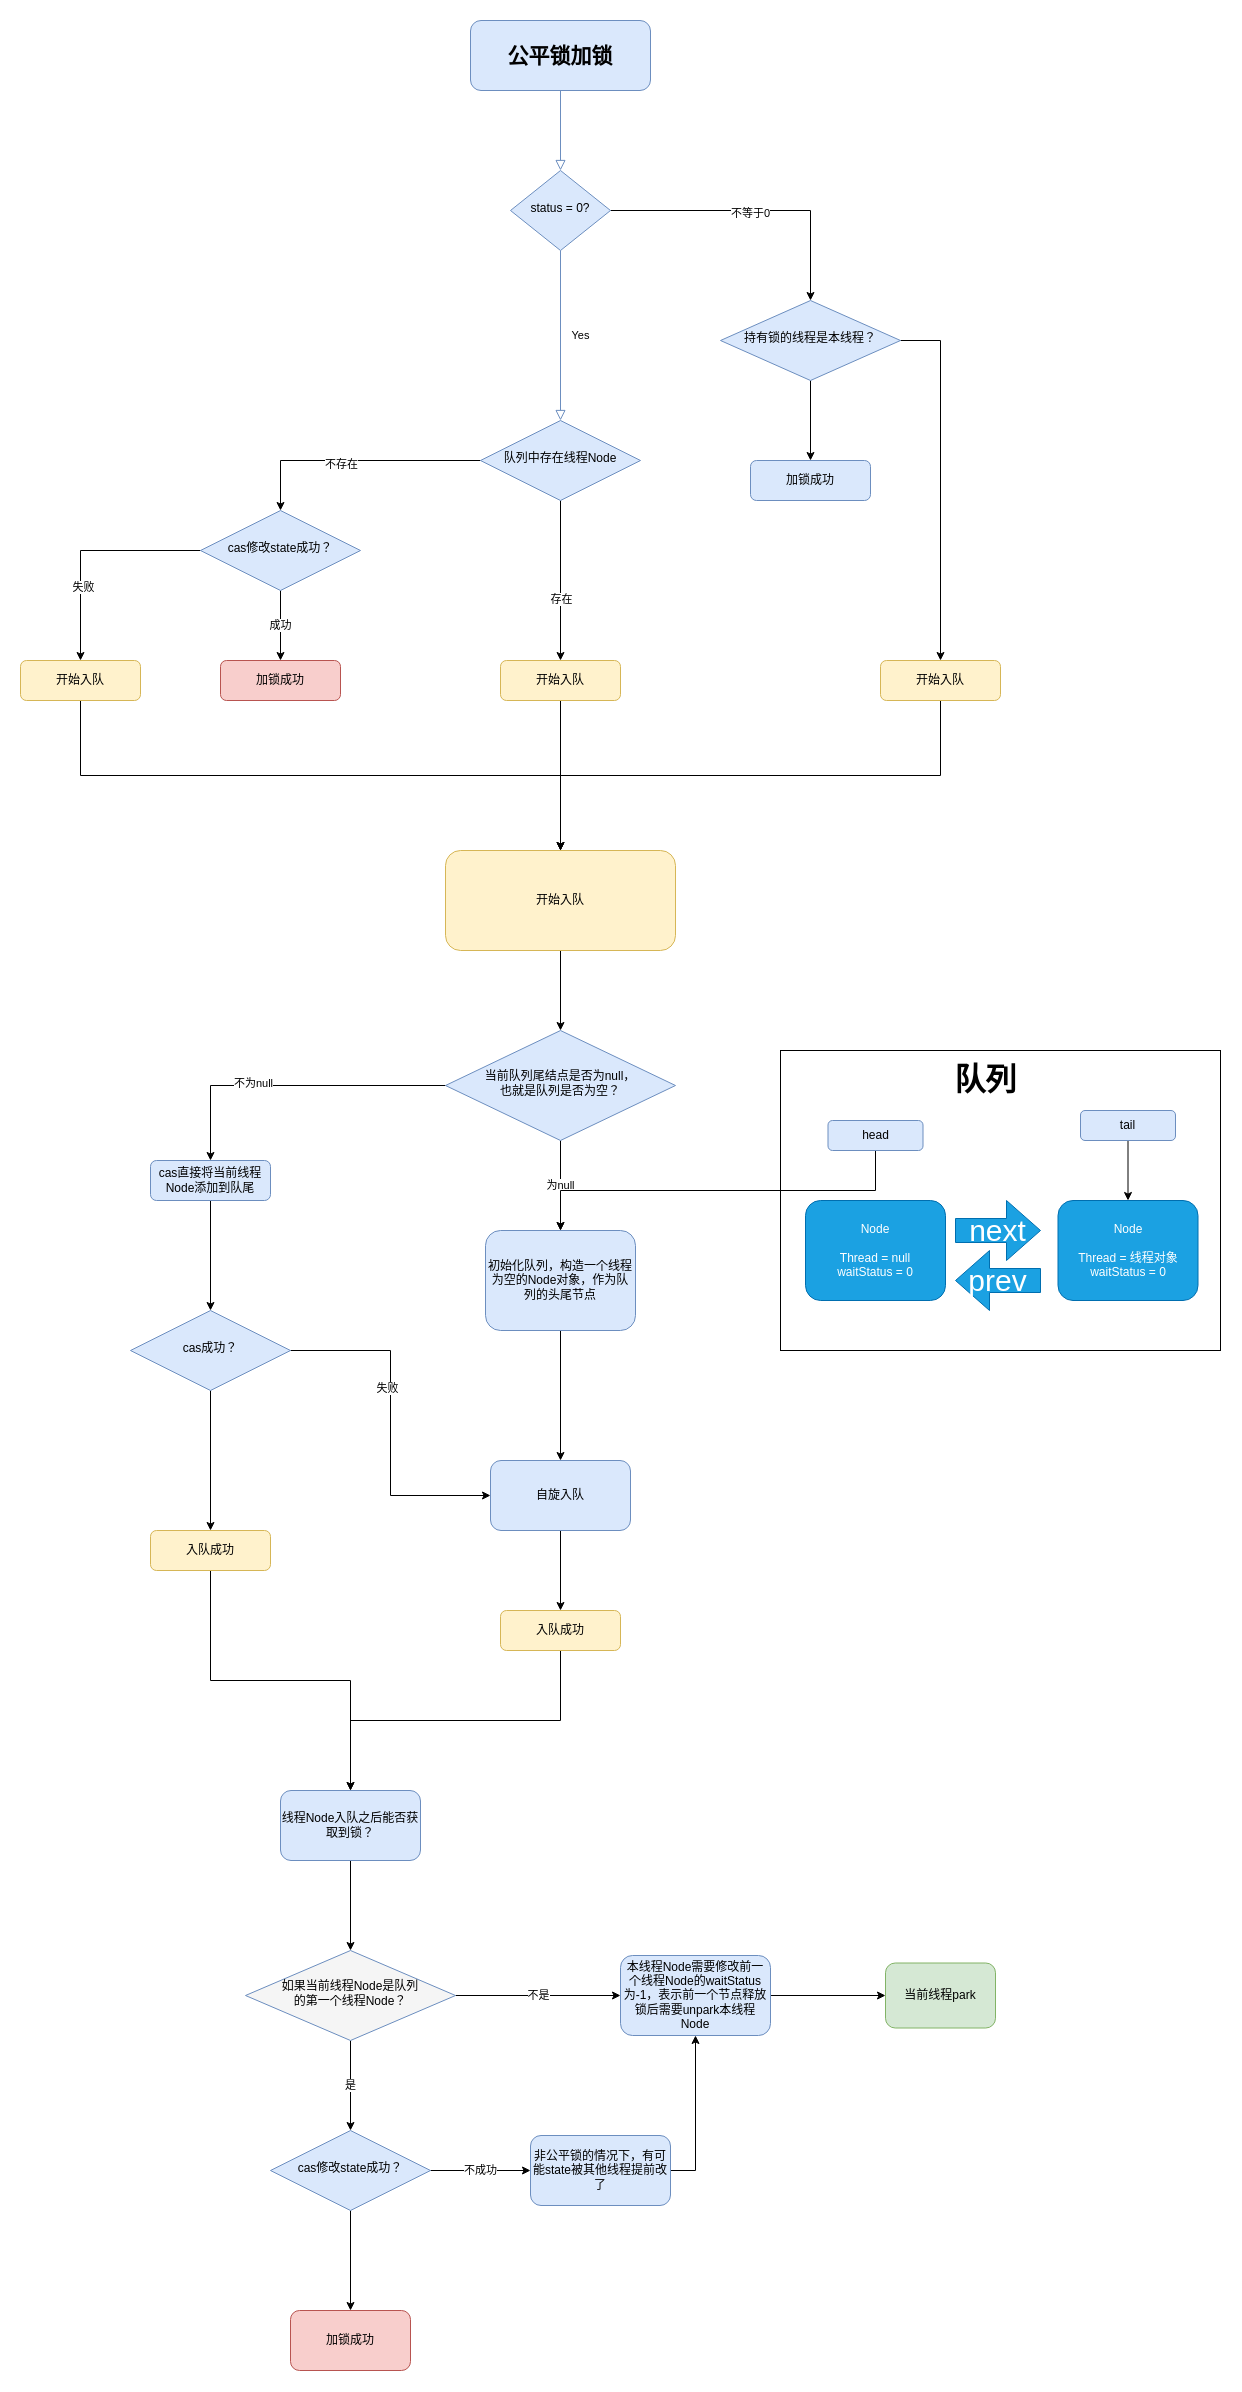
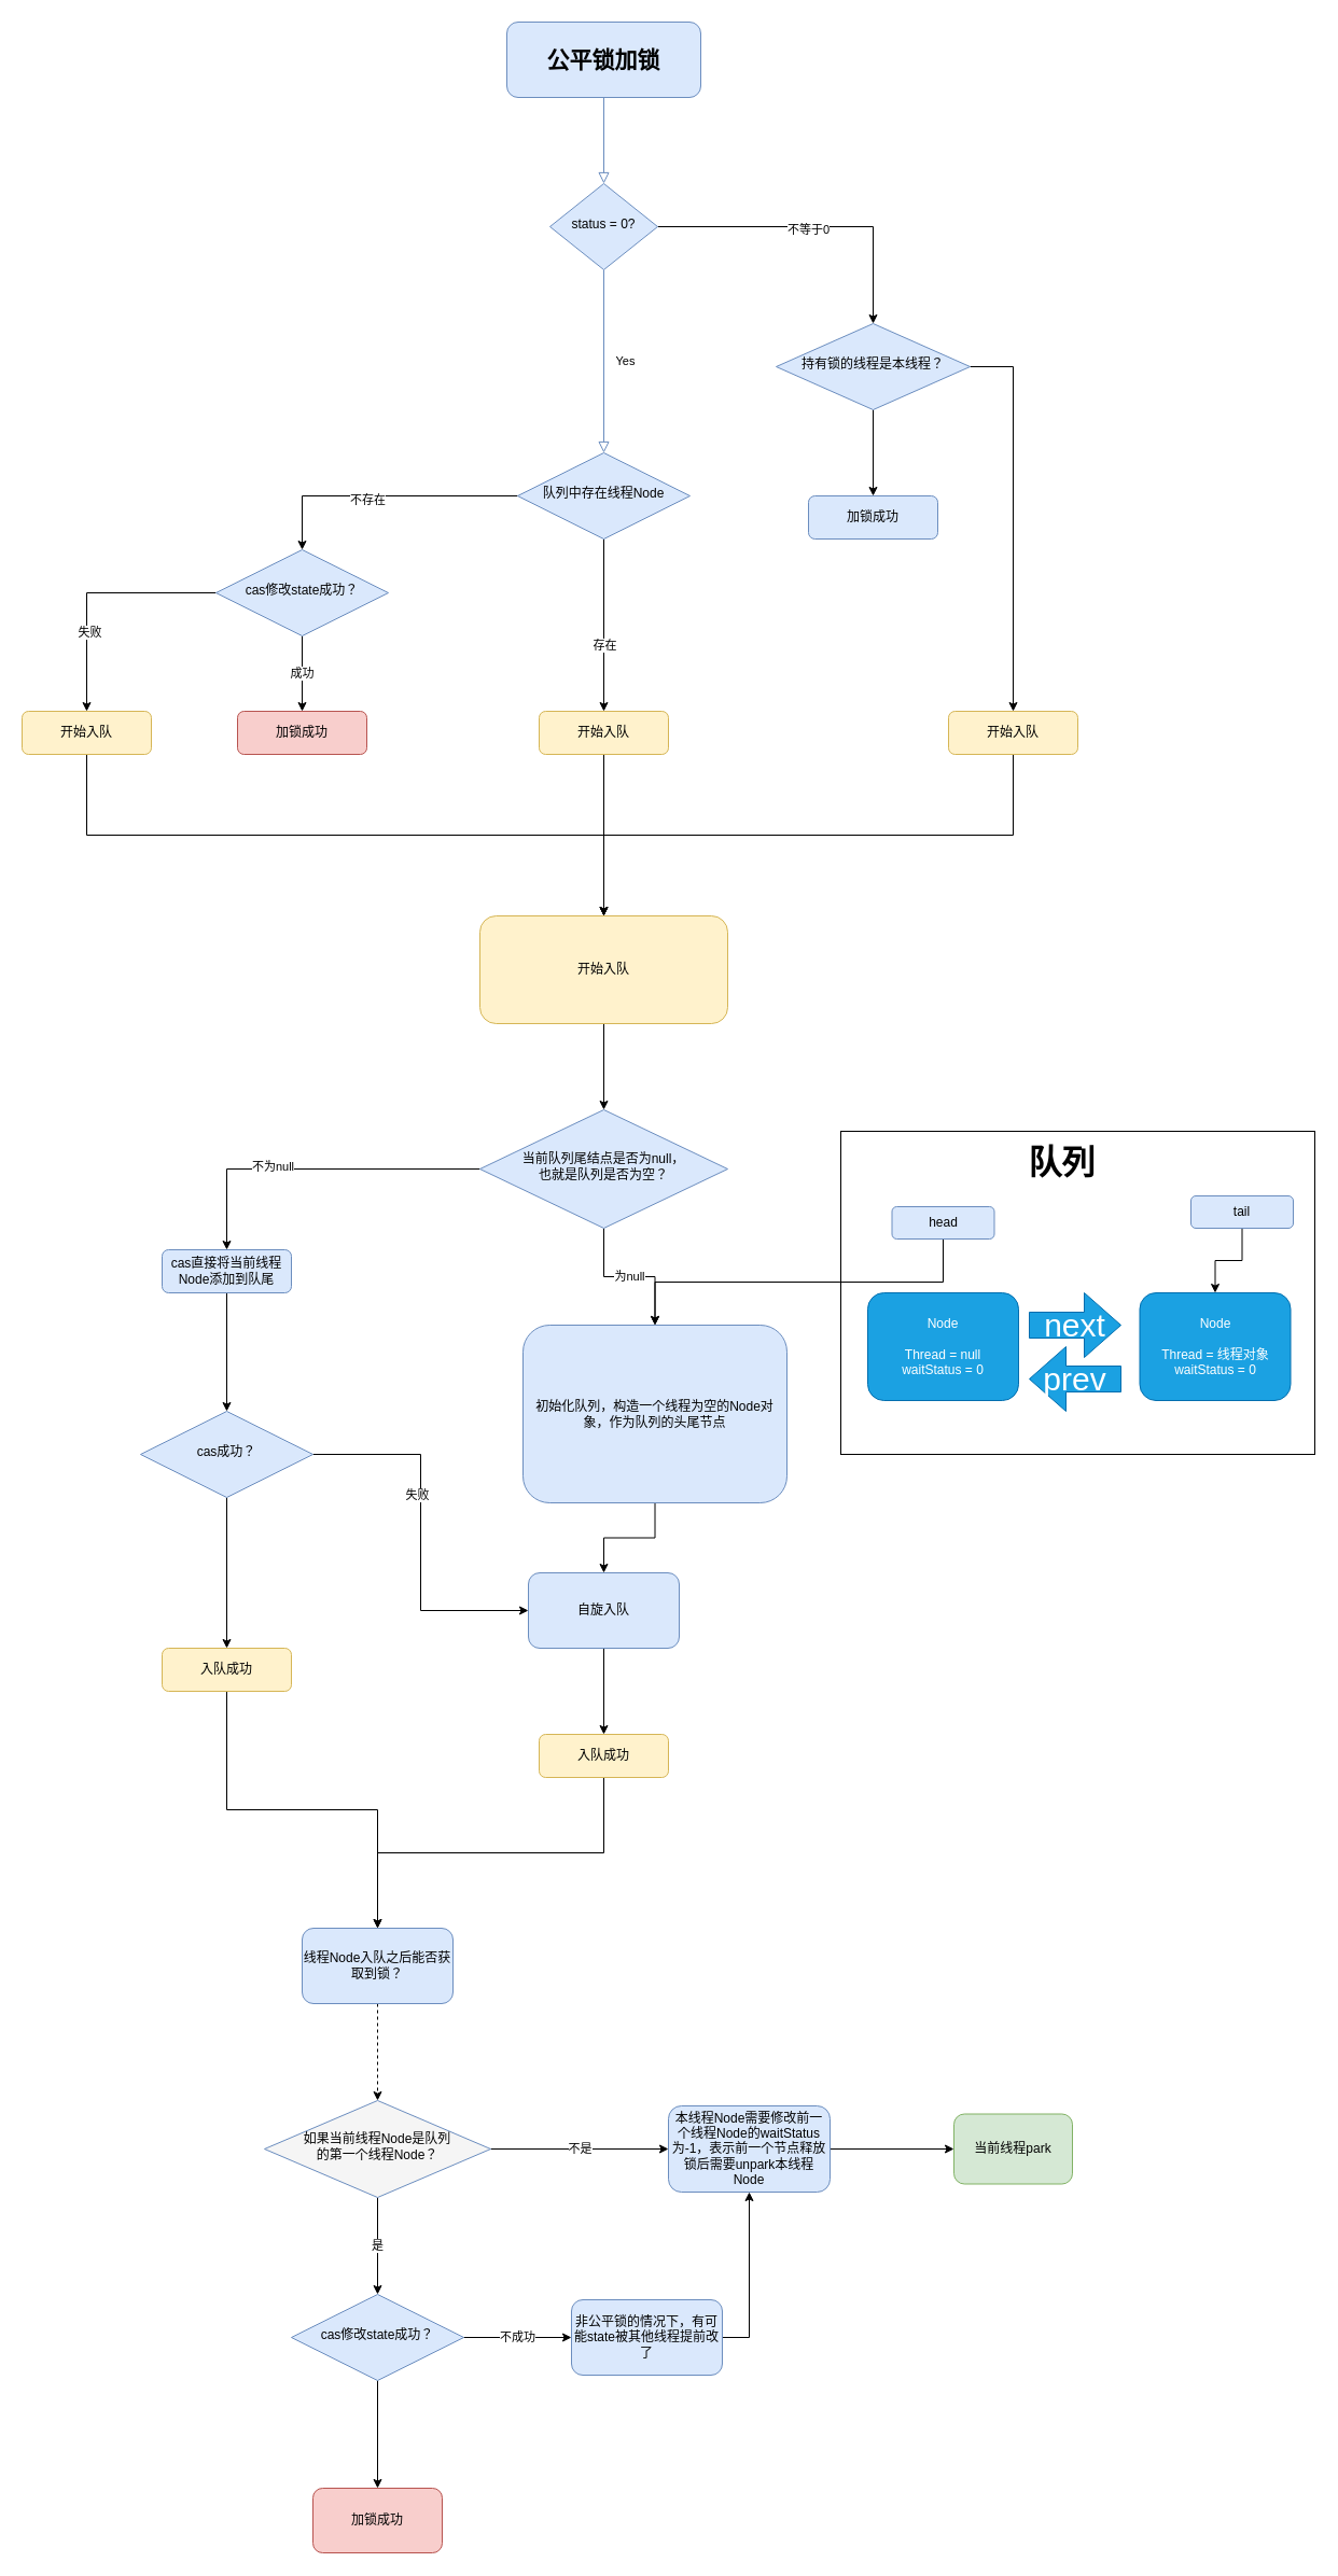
- <mxCell id="67" value="tail" style="rounded=1;whiteSpace=wrap;html=1;fontSize=12;glass=0;strokeWidth=1;shadow=0;fillColor=#dae8fc;strokeColor=#6c8ebf;" vertex="1" parent="1"><mxGeometry x="1080" y="1110" width="95" height="30" as="geometry" /></mxCell>
+ <mxCell id="67" value="tail" style="rounded=1;whiteSpace=wrap;html=1;fontSize=12;glass=0;strokeWidth=1;shadow=0;fillColor=#dae8fc;strokeColor=#6c8ebf;" vertex="1" parent="1"><mxGeometry x="1105" y="1110" width="95" height="30" as="geometry" /></mxCell>
- <mxCell id="42" value="初始化队列，构造一个线程为空的Node对象，作为队列的头尾节点" style="rounded=1;whiteSpace=wrap;html=1;fontSize=12;glass=0;strokeWidth=1;shadow=0;fillColor=#dae8fc;strokeColor=#6c8ebf;" parent="1" vertex="1"><mxGeometry x="485" y="1230" width="150" height="100" as="geometry" /></mxCell>
+ <mxCell id="42" value="初始化队列，构造一个线程为空的Node对象，作为队列的头尾节点" style="rounded=1;whiteSpace=wrap;html=1;fontSize=12;glass=0;strokeWidth=1;shadow=0;fillColor=#dae8fc;strokeColor=#6c8ebf;" parent="1" vertex="1"><mxGeometry x="485" y="1230" width="245" height="165" as="geometry" /></mxCell>
- <mxCell id="49" style="edgeStyle=orthogonalEdgeStyle;rounded=0;orthogonalLoop=1;jettySize=auto;html=1;exitX=0.5;exitY=1;exitDx=0;exitDy=0;entryX=0.5;entryY=0;entryDx=0;entryDy=0;" edge="1" parent="1" source="50" target="53"><mxGeometry relative="1" as="geometry" /></mxCell>
+ <mxCell id="49" style="edgeStyle=orthogonalEdgeStyle;rounded=0;orthogonalLoop=1;jettySize=auto;html=1;exitX=0.5;exitY=1;exitDx=0;exitDy=0;entryX=0.5;entryY=0;entryDx=0;entryDy=0;dashed=1;" edge="1" parent="1" source="50" target="53"><mxGeometry relative="1" as="geometry" /></mxCell>
